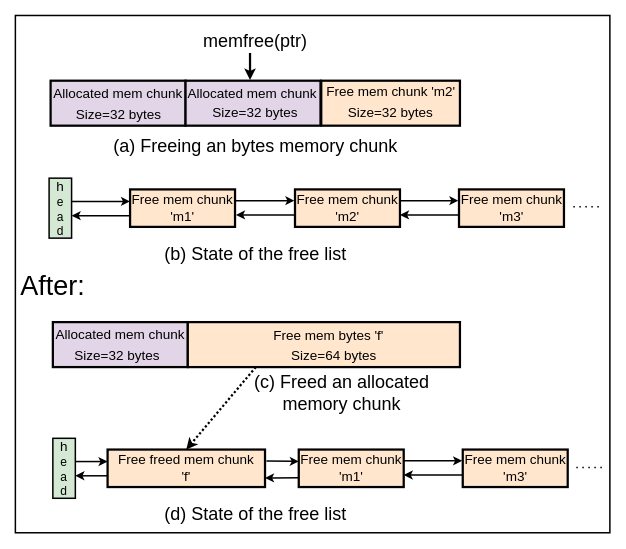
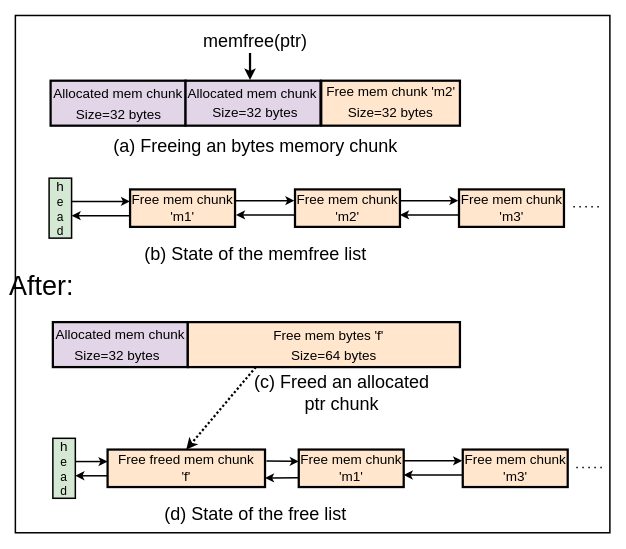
- <mxCell id="41" value="&lt;font style=&quot;font-size: 24px;&quot;&gt;(b) State of the free list&lt;/font&gt;" style="text;html=1;strokeColor=none;fillColor=none;align=center;verticalAlign=middle;whiteSpace=wrap;rounded=0;" parent="1" vertex="1"><mxGeometry x="114.5" y="324" width="451" height="30" as="geometry" /></mxCell>
+ <mxCell id="41" value="&lt;font style=&quot;font-size: 24px;&quot;&gt;(b) State of the memfree list&lt;/font&gt;" style="text;html=1;strokeColor=none;fillColor=none;align=center;verticalAlign=middle;whiteSpace=wrap;rounded=0;" parent="1" vertex="1"><mxGeometry x="114.5" y="324" width="451" height="30" as="geometry" /></mxCell>
- <mxCell id="3" value="&lt;font style=&quot;font-size: 36px;&quot;&gt;After:&lt;/font&gt;" style="text;html=1;strokeColor=none;fillColor=none;align=center;verticalAlign=middle;whiteSpace=wrap;rounded=0;" parent="1" vertex="1"><mxGeometry x="40" y="365.5" width="60" height="30" as="geometry" /></mxCell>
+ <mxCell id="3" value="&lt;font style=&quot;font-size: 36px;&quot;&gt;After:&lt;/font&gt;" style="text;html=1;strokeColor=none;fillColor=none;align=center;verticalAlign=middle;whiteSpace=wrap;rounded=0;" parent="1" vertex="1"><mxGeometry x="25" y="365.5" width="60" height="30" as="geometry" /></mxCell>
- <mxCell id="42" value="&lt;div&gt;&lt;font style=&quot;font-size: 24px;&quot;&gt;(c) Freed an allocated &lt;br&gt;&lt;/font&gt;&lt;/div&gt;&lt;div&gt;&lt;font style=&quot;font-size: 24px;&quot;&gt;memory chunk&lt;/font&gt;&lt;/div&gt;" style="text;html=1;strokeColor=none;fillColor=none;align=center;verticalAlign=middle;whiteSpace=wrap;rounded=0;" parent="1" vertex="1"><mxGeometry x="333" y="509" width="245" height="30" as="geometry" /></mxCell>
+ <mxCell id="42" value="&lt;div&gt;&lt;font style=&quot;font-size: 24px;&quot;&gt;(c) Freed an allocated &lt;br&gt;&lt;/font&gt;&lt;/div&gt;&lt;div&gt;&lt;font style=&quot;font-size: 24px;&quot;&gt;ptr chunk&lt;/font&gt;&lt;/div&gt;" style="text;html=1;strokeColor=none;fillColor=none;align=center;verticalAlign=middle;whiteSpace=wrap;rounded=0;" parent="1" vertex="1"><mxGeometry x="333" y="509" width="245" height="30" as="geometry" /></mxCell>
